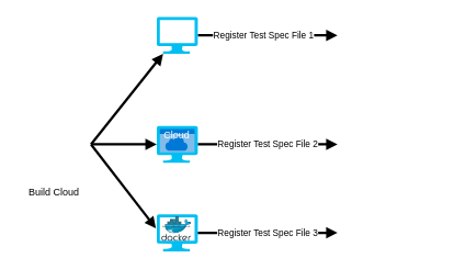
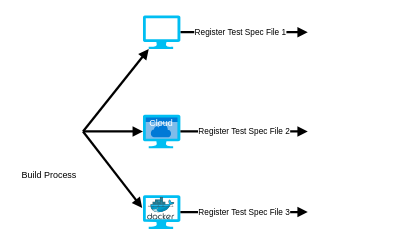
- <mxCell id="5" value="Build Cloud" style="shape=image;verticalLabelPosition=bottom;labelBackgroundColor=#ffffff;verticalAlign=top;aspect=fixed;imageAspect=0;image=https://icon-library.com/images/jenkins-icon/jenkins-icon-16.jpg;" vertex="1" parent="1"><mxGeometry x="20" y="130" width="90" height="90" as="geometry" /></mxCell>
+ <mxCell id="5" value="Build Process" style="shape=image;verticalLabelPosition=bottom;labelBackgroundColor=#ffffff;verticalAlign=top;aspect=fixed;imageAspect=0;image=https://icon-library.com/images/jenkins-icon/jenkins-icon-16.jpg;" vertex="1" parent="1"><mxGeometry x="20" y="130" width="90" height="90" as="geometry" /></mxCell>
